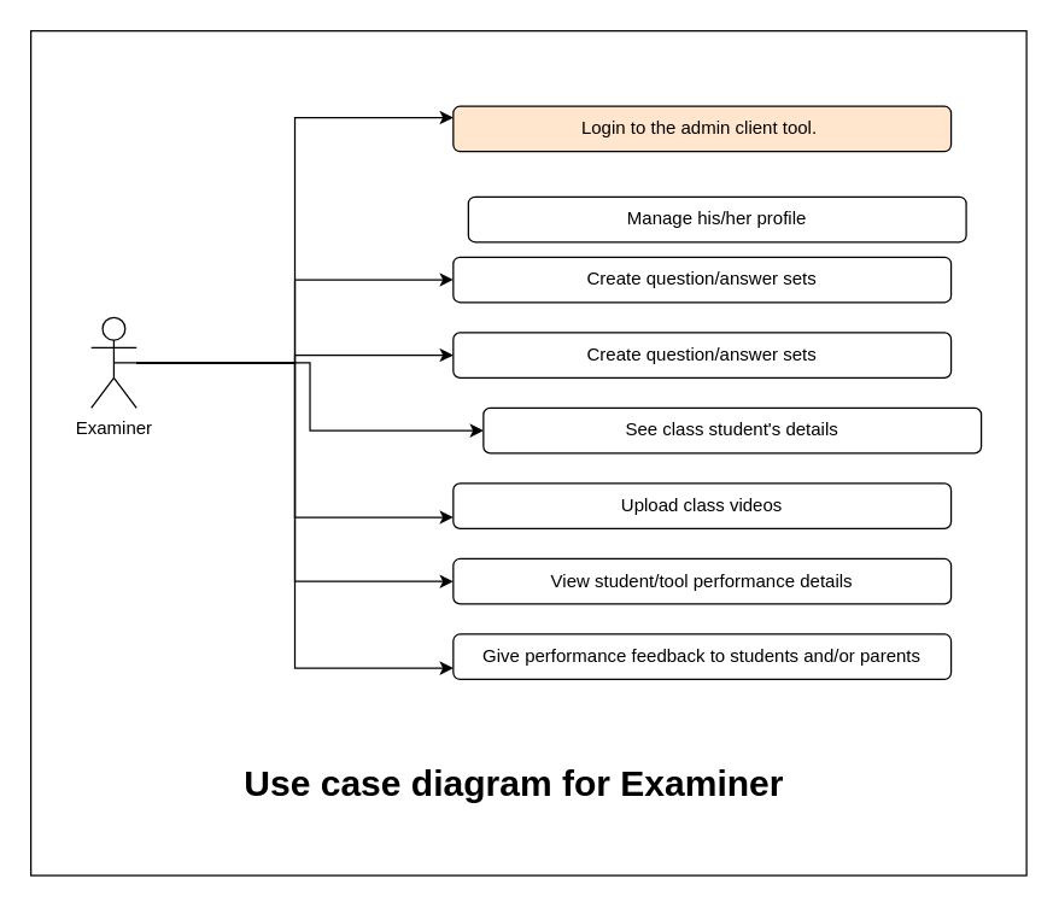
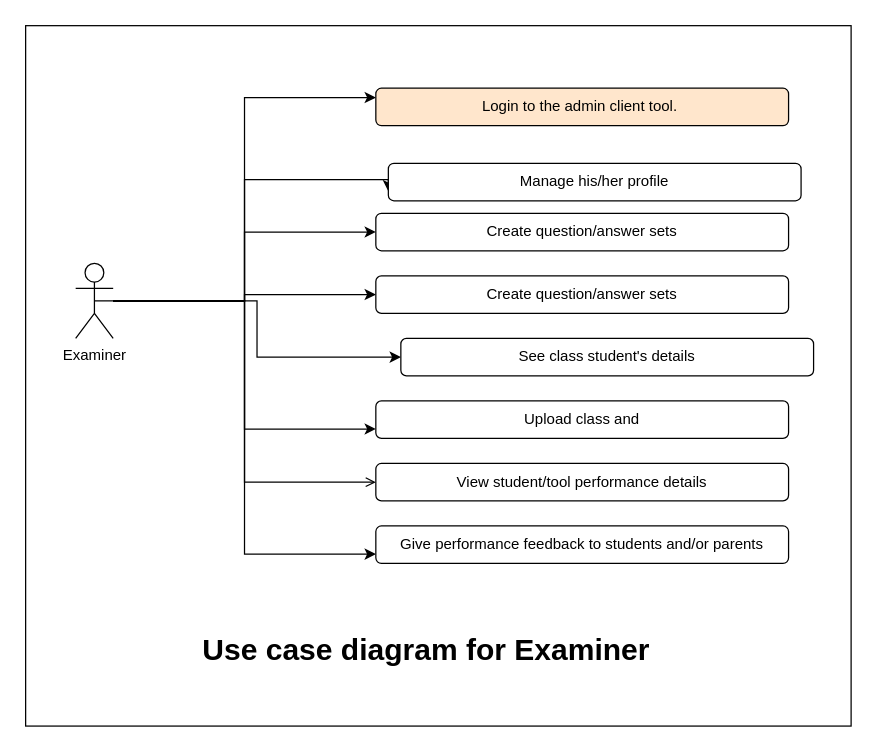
+ <mxCell id="4" style="edgeStyle=orthogonalEdgeStyle;rounded=0;orthogonalLoop=1;jettySize=auto;html=1;entryX=0;entryY=0.75;entryDx=0;entryDy=0;" edge="1" parent="1" source="11" target="13"><mxGeometry relative="1" as="geometry"><Array as="points"><mxPoint x="195" y="240" /><mxPoint x="195" y="143" /></Array></mxGeometry></mxCell>
- <mxCell id="17" value="Upload class videos" style="rounded=1;whiteSpace=wrap;html=1;" vertex="1" parent="1"><mxGeometry x="300" y="320" width="330" height="30" as="geometry" /></mxCell>
+ <mxCell id="17" value="Upload class and" style="rounded=1;whiteSpace=wrap;html=1;" vertex="1" parent="1"><mxGeometry x="300" y="320" width="330" height="30" as="geometry" /></mxCell>
- <mxCell id="9" style="edgeStyle=orthogonalEdgeStyle;rounded=0;orthogonalLoop=1;jettySize=auto;html=1;entryX=0;entryY=0.5;entryDx=0;entryDy=0;" edge="1" parent="1" source="11" target="18"><mxGeometry relative="1" as="geometry" /></mxCell>
+ <mxCell id="9" style="edgeStyle=orthogonalEdgeStyle;rounded=0;orthogonalLoop=1;jettySize=auto;html=1;entryX=0;entryY=0.5;entryDx=0;entryDy=0;endArrow=open;" edge="1" parent="1" source="11" target="18"><mxGeometry relative="1" as="geometry" /></mxCell>
